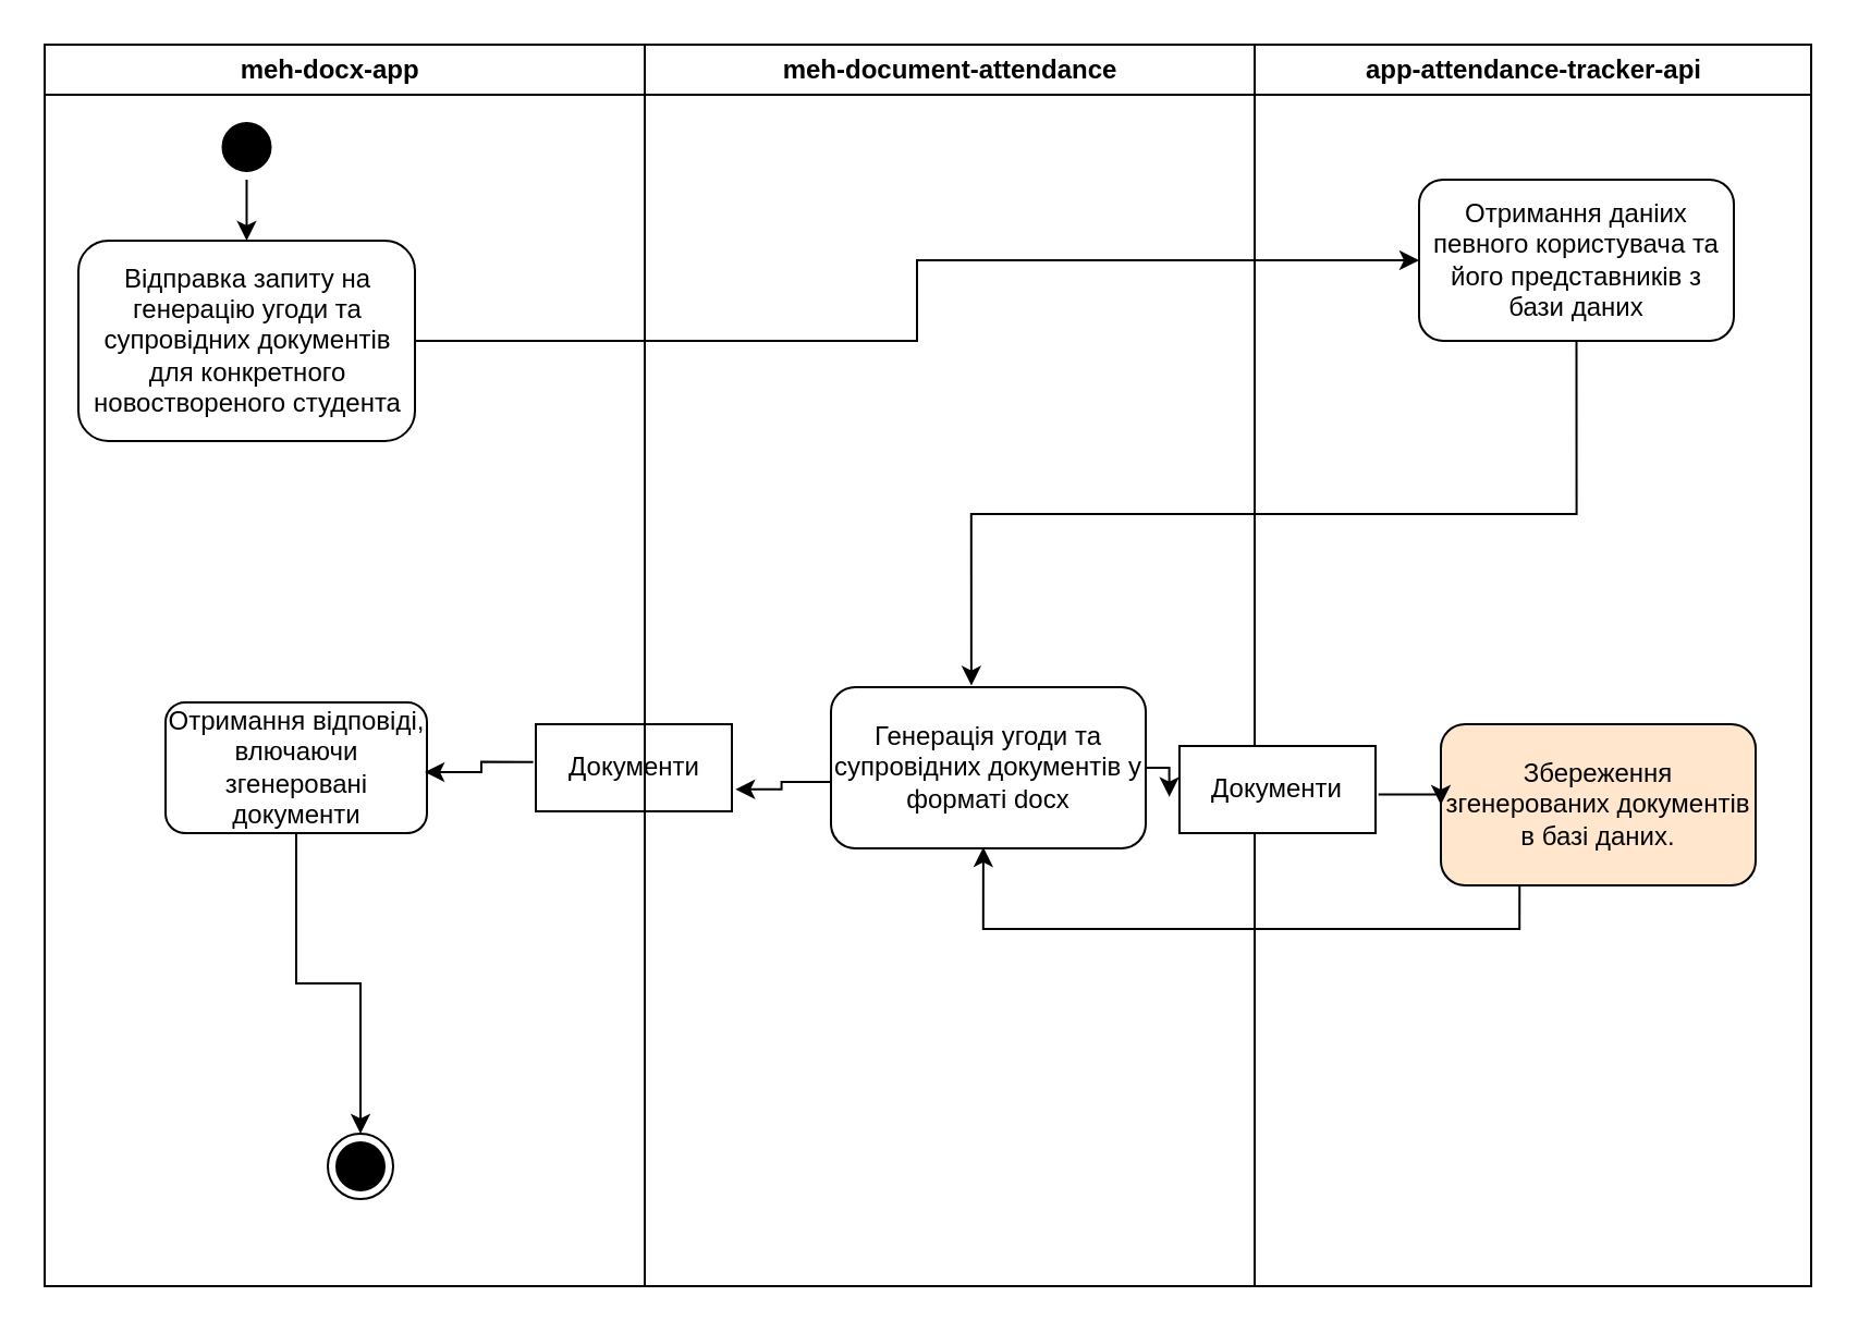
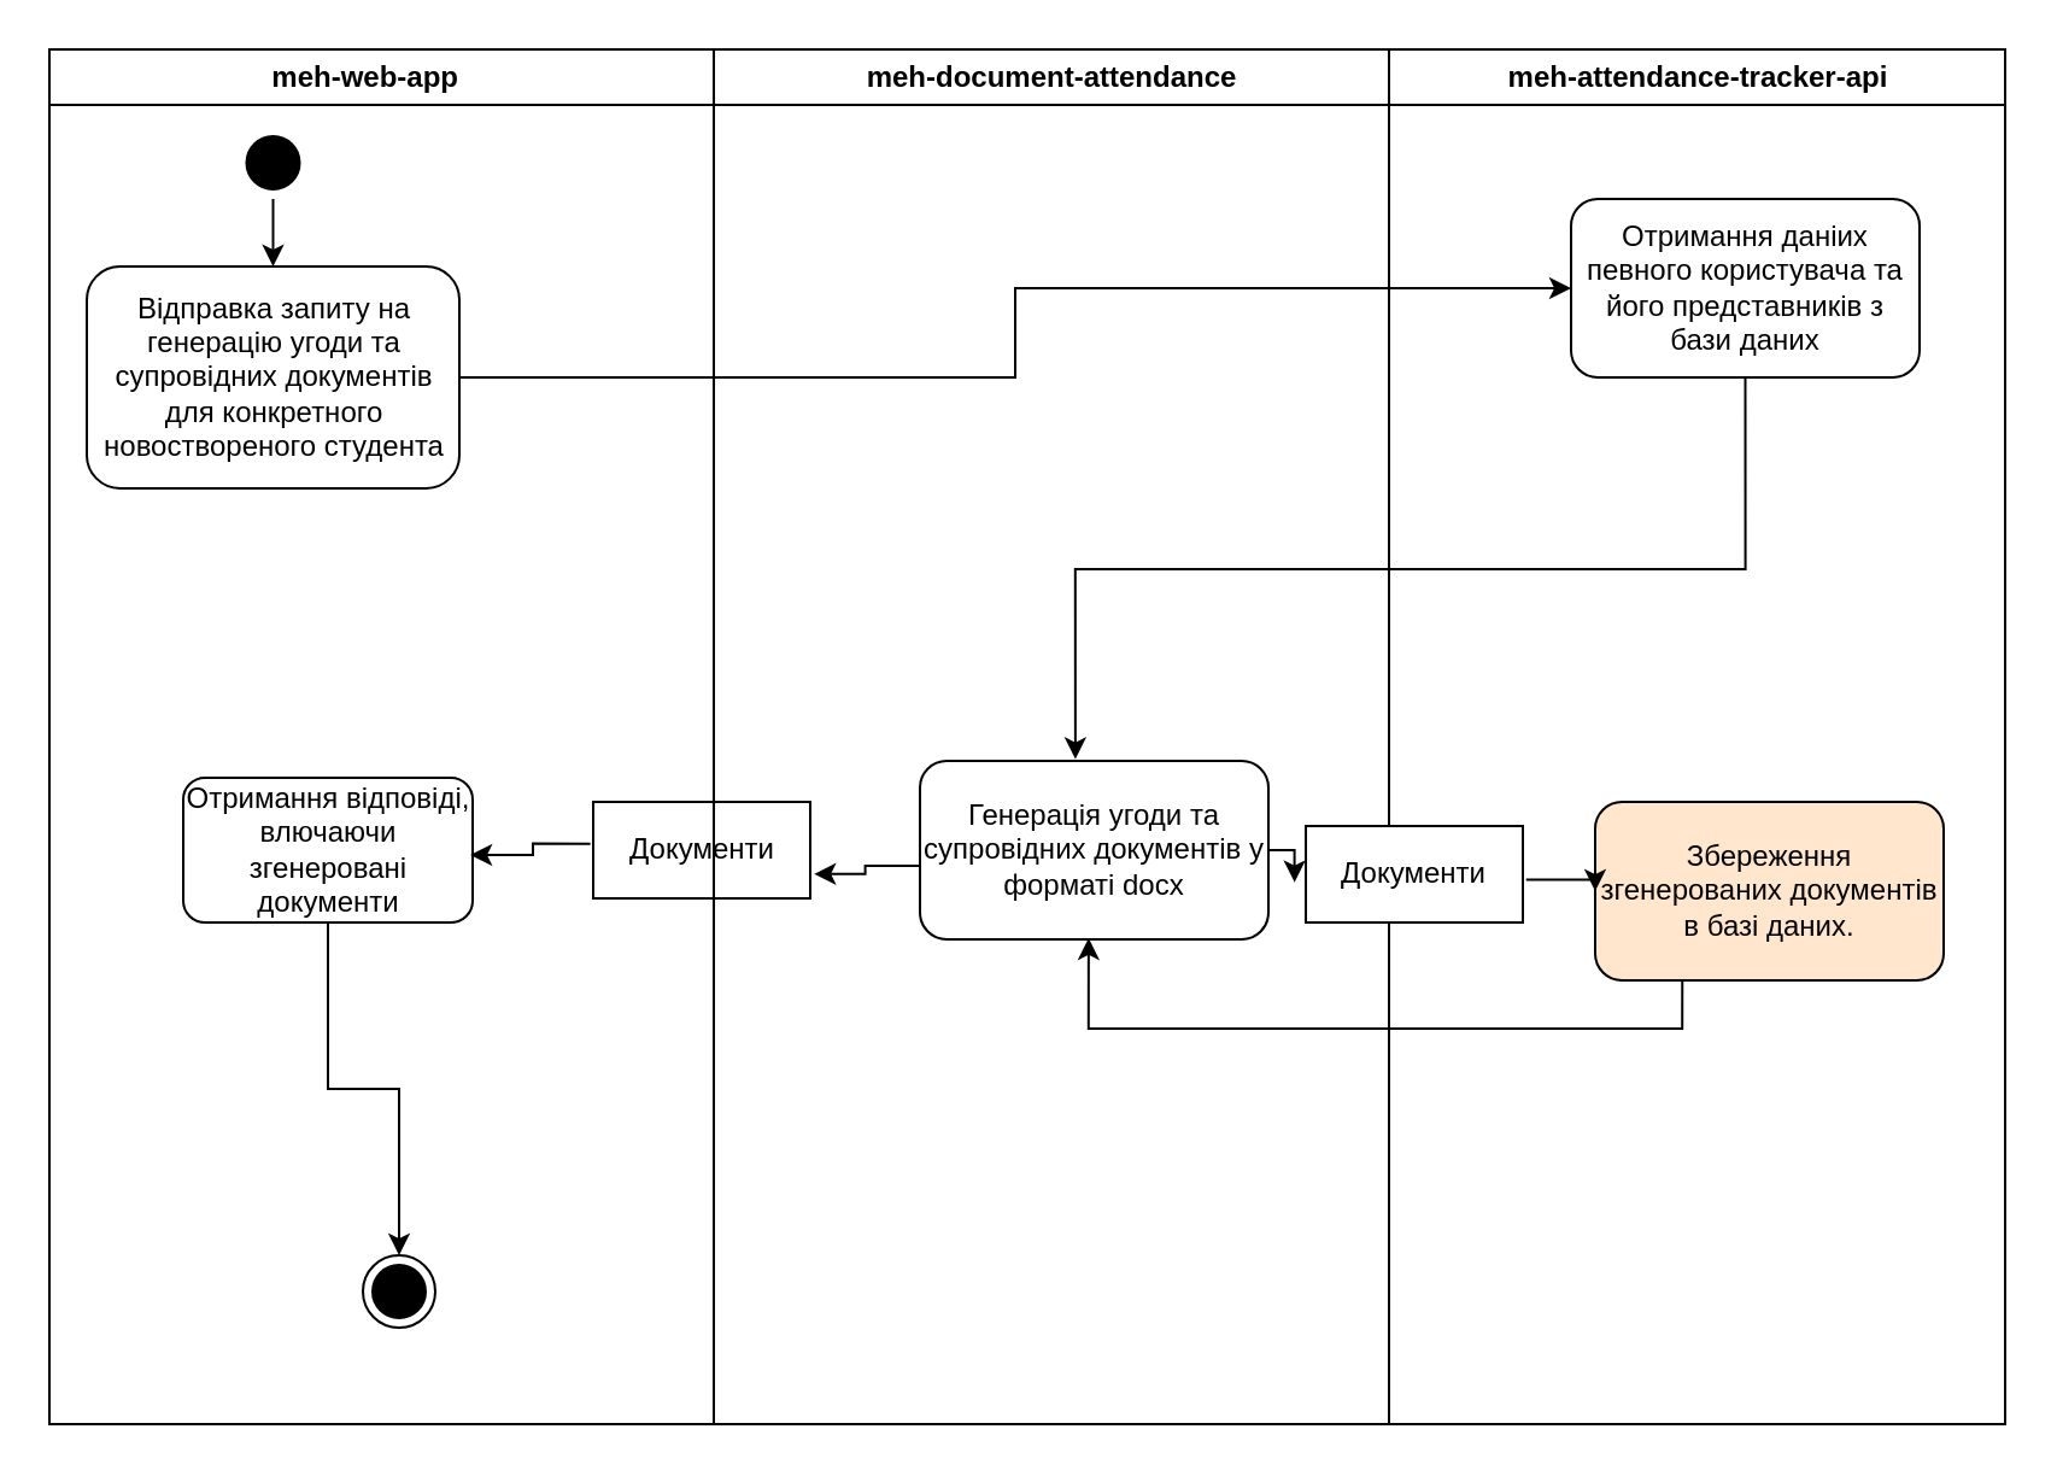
- <mxCell id="2" value="meh-docx-app    " style="swimlane;whiteSpace=wrap" parent="1" vertex="1"><mxGeometry x="20" y="20" width="275.5" height="570" as="geometry" /></mxCell>
+ <mxCell id="2" value="meh-web-app    " style="swimlane;whiteSpace=wrap" parent="1" vertex="1"><mxGeometry x="20" y="20" width="275.5" height="570" as="geometry" /></mxCell>
- <mxCell id="13" value="app-attendance-tracker-api" style="swimlane;whiteSpace=wrap" parent="1" vertex="1"><mxGeometry x="575.5" y="20" width="255.5" height="570" as="geometry" /></mxCell>
+ <mxCell id="13" value="meh-attendance-tracker-api" style="swimlane;whiteSpace=wrap" parent="1" vertex="1"><mxGeometry x="575.5" y="20" width="255.5" height="570" as="geometry" /></mxCell>
